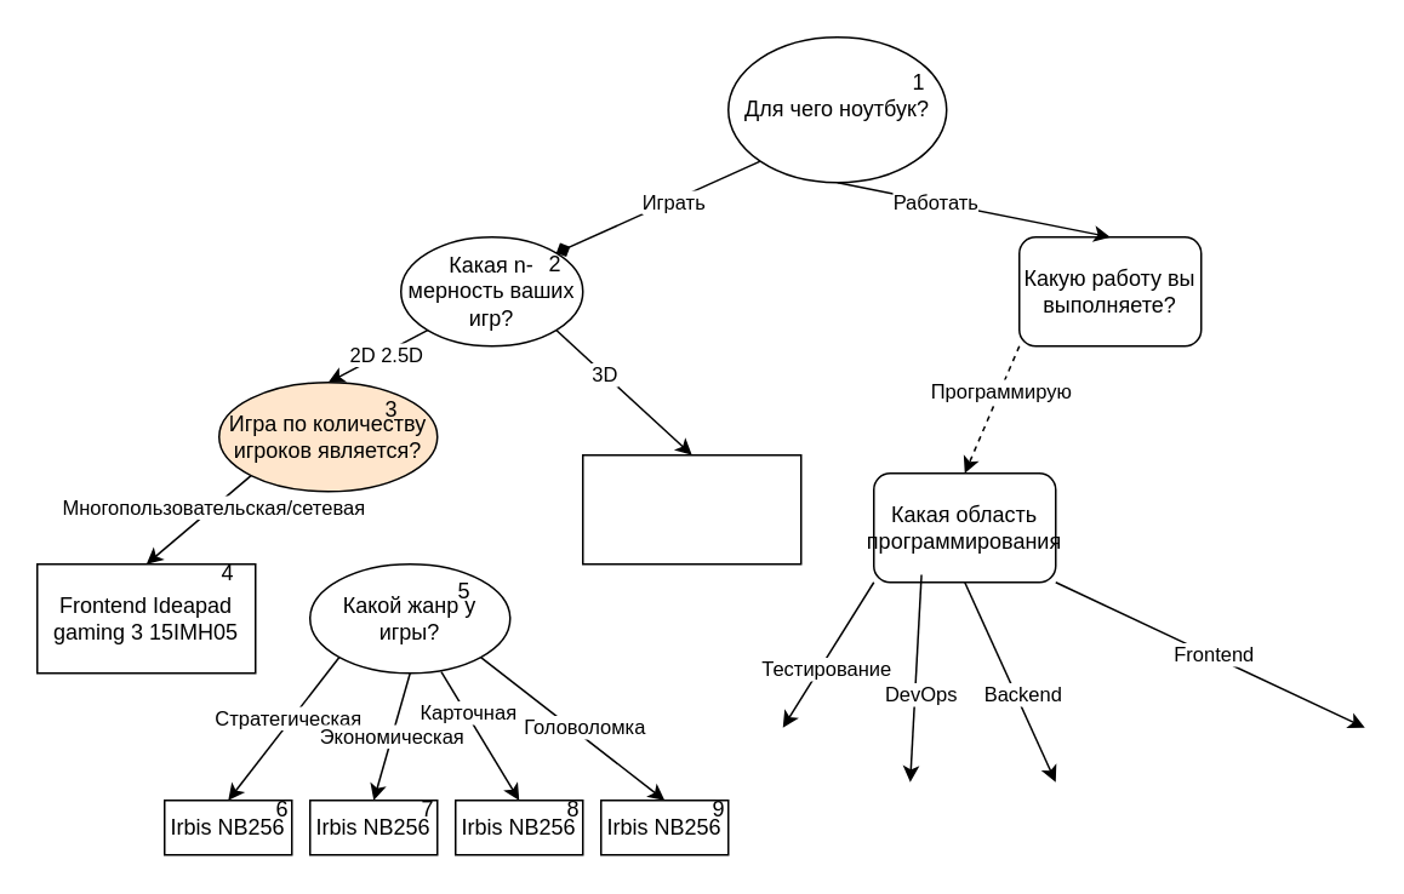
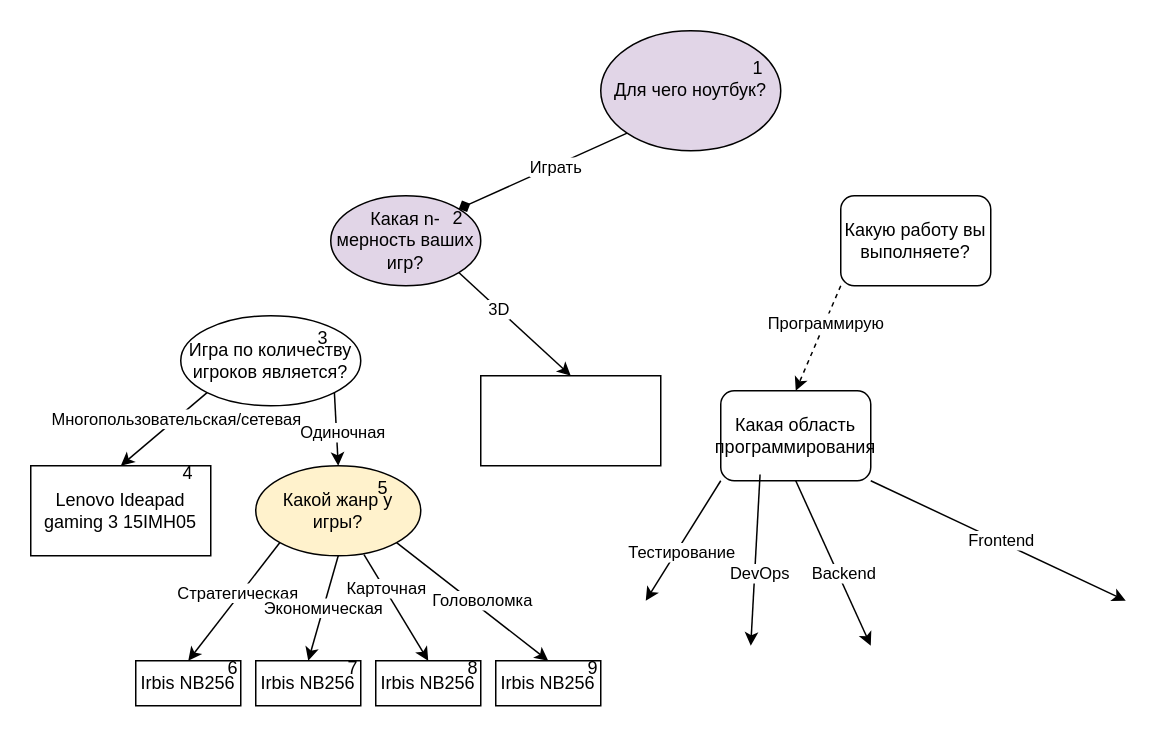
- <mxCell id="2" value="Для чего ноутбук?" style="ellipse;whiteSpace=wrap;html=1;" parent="1" vertex="1"><mxGeometry x="400" y="20" width="120" height="80" as="geometry" /></mxCell>
+ <mxCell id="2" value="Для чего ноутбук?" style="ellipse;whiteSpace=wrap;html=1;fillColor=#e1d5e7;" parent="1" vertex="1"><mxGeometry x="400" y="20" width="120" height="80" as="geometry" /></mxCell>
- <mxCell id="7" value="" style="endArrow=classic;html=1;rounded=0;entryX=0.5;entryY=0;entryDx=0;entryDy=0;exitX=0.5;exitY=1;exitDx=0;exitDy=0;" parent="1" source="2" target="6" edge="1"><mxGeometry width="50" height="50" relative="1" as="geometry"><mxPoint x="400" y="160" as="sourcePoint" /><mxPoint x="450" y="110" as="targetPoint" /></mxGeometry></mxCell>
- <mxCell id="8" value="Работать" style="edgeLabel;html=1;align=center;verticalAlign=middle;resizable=0;points=[];" parent="7" vertex="1" connectable="0"><mxGeometry x="-0.287" relative="1" as="geometry"><mxPoint as="offset" /></mxGeometry></mxCell>
- <mxCell id="3" value="Какая n-мерность ваших игр?" style="ellipse;whiteSpace=wrap;html=1;" parent="1" vertex="1"><mxGeometry x="220" y="130" width="100" height="60" as="geometry" /></mxCell>
+ <mxCell id="3" value="Какая n-мерность ваших игр?" style="ellipse;whiteSpace=wrap;html=1;fillColor=#e1d5e7;" parent="1" vertex="1"><mxGeometry x="220" y="130" width="100" height="60" as="geometry" /></mxCell>
- <mxCell id="11" value="" style="endArrow=classic;html=1;rounded=0;exitX=0;exitY=1;exitDx=0;exitDy=0;entryX=0.5;entryY=0;entryDx=0;entryDy=0;" parent="1" source="3" target="14" edge="1"><mxGeometry width="50" height="50" relative="1" as="geometry"><mxPoint x="320" y="200" as="sourcePoint" /><mxPoint x="170" y="250" as="targetPoint" /></mxGeometry></mxCell>
- <mxCell id="12" value="2D 2.5D" style="edgeLabel;html=1;align=center;verticalAlign=middle;resizable=0;points=[];" parent="11" vertex="1" connectable="0"><mxGeometry x="-0.119" y="1" relative="1" as="geometry"><mxPoint as="offset" /></mxGeometry></mxCell>
- <mxCell id="14" value="Игра по количеству игроков является?" style="ellipse;whiteSpace=wrap;html=1;fillColor=#ffe6cc;" parent="1" vertex="1"><mxGeometry x="120" y="210" width="120" height="60" as="geometry" /></mxCell>
+ <mxCell id="14" value="Игра по количеству игроков является?" style="ellipse;whiteSpace=wrap;html=1;" parent="1" vertex="1"><mxGeometry x="120" y="210" width="120" height="60" as="geometry" /></mxCell>
+ <mxCell id="22" value="" style="endArrow=classic;html=1;rounded=0;exitX=1;exitY=1;exitDx=0;exitDy=0;entryX=0.5;entryY=0;entryDx=0;entryDy=0;" parent="1" source="14" target="24" edge="1"><mxGeometry width="50" height="50" relative="1" as="geometry"><mxPoint x="247" y="310" as="sourcePoint" /><mxPoint x="240" y="310" as="targetPoint" /></mxGeometry></mxCell>
+ <mxCell id="23" value="Одиночная" style="edgeLabel;html=1;align=center;verticalAlign=middle;resizable=0;points=[];" parent="22" vertex="1" connectable="0"><mxGeometry x="-0.28" relative="1" as="geometry"><mxPoint x="4" y="8" as="offset" /></mxGeometry></mxCell>
- <mxCell id="20" value="Frontend Ideapad gaming 3 15IMH05" style="rounded=0;whiteSpace=wrap;html=1;" parent="1" vertex="1"><mxGeometry x="20" y="310" width="120" height="60" as="geometry" /></mxCell>
+ <mxCell id="20" value="Lenovo Ideapad gaming 3 15IMH05" style="rounded=0;whiteSpace=wrap;html=1;" parent="1" vertex="1"><mxGeometry x="20" y="310" width="120" height="60" as="geometry" /></mxCell>
- <mxCell id="24" value="Какой жанр у игры?" style="ellipse;whiteSpace=wrap;html=1;" parent="1" vertex="1"><mxGeometry x="170" y="310" width="110" height="60" as="geometry" /></mxCell>
+ <mxCell id="24" value="Какой жанр у игры?" style="ellipse;whiteSpace=wrap;html=1;fillColor=#fff2cc;" parent="1" vertex="1"><mxGeometry x="170" y="310" width="110" height="60" as="geometry" /></mxCell>
